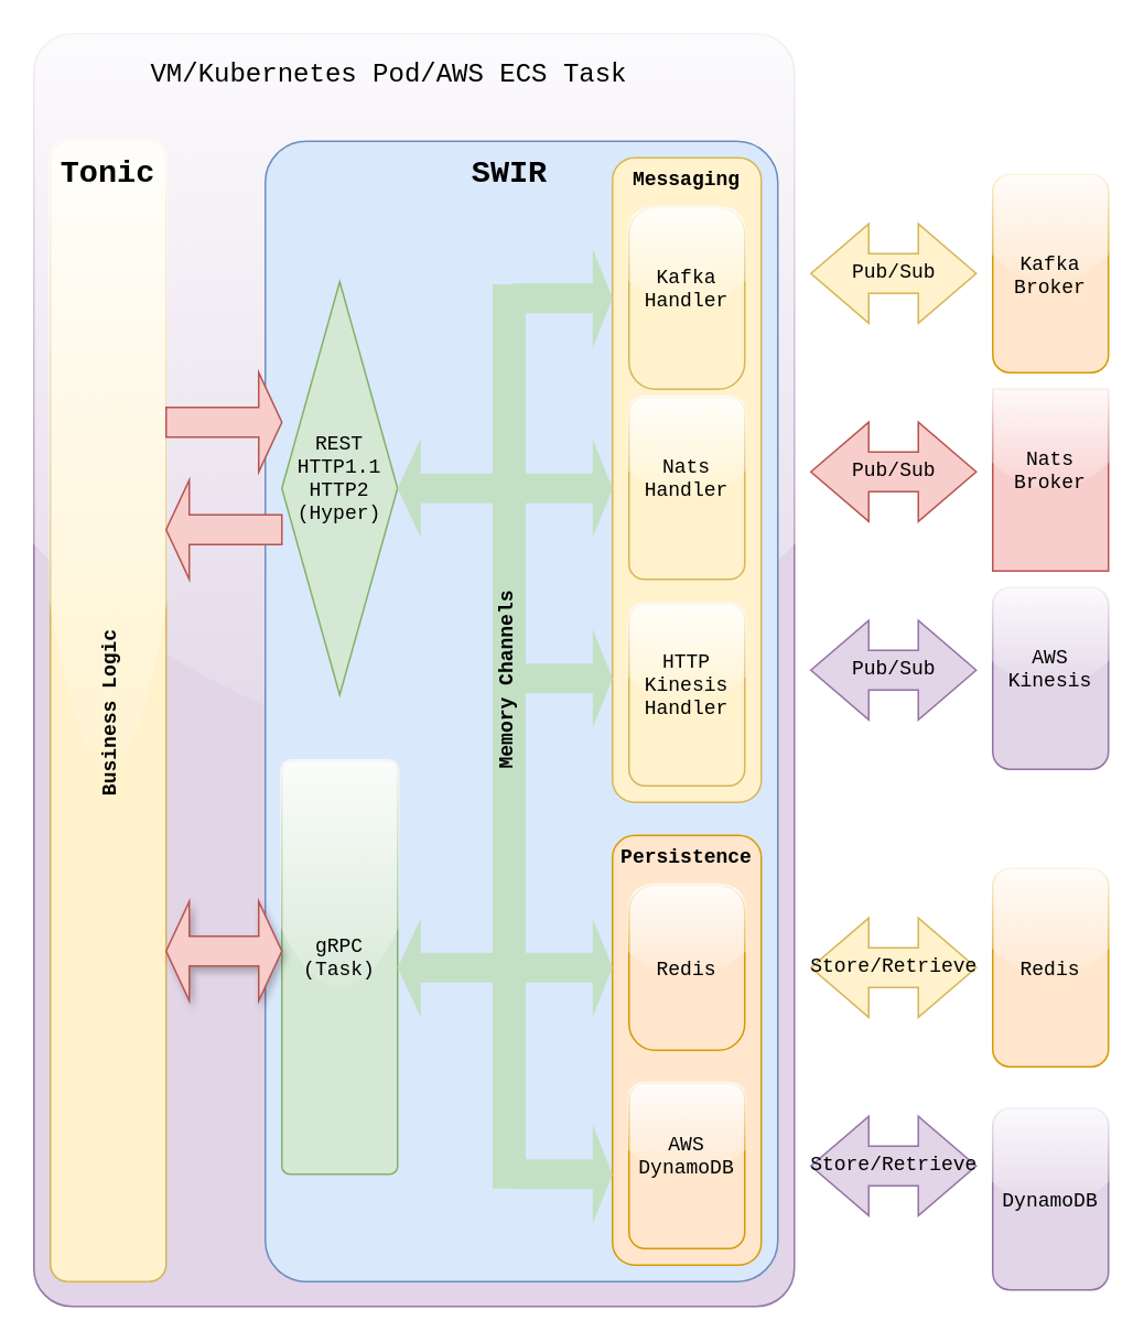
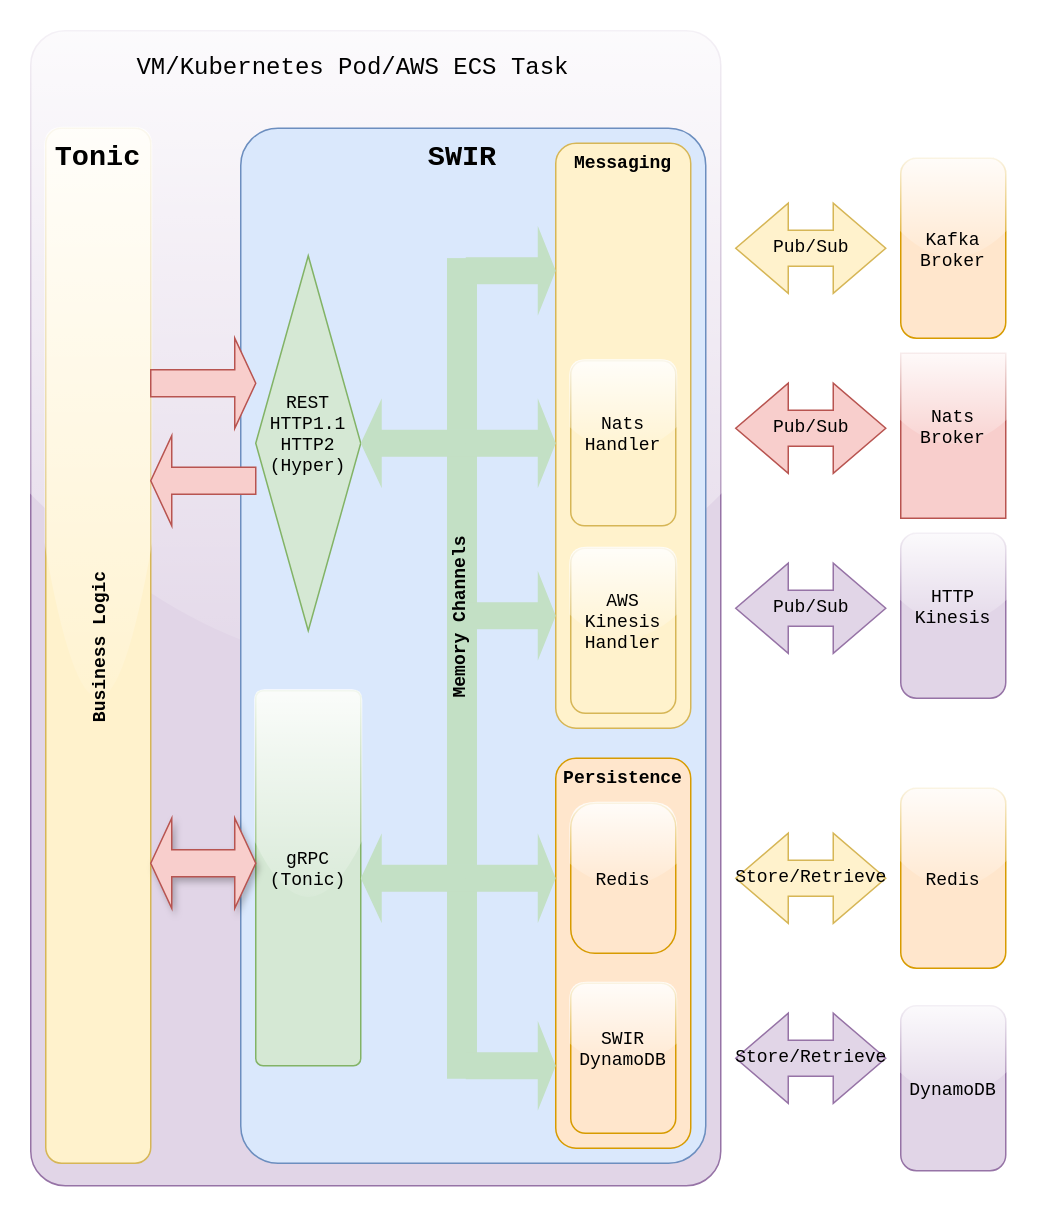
- <mxCell id="8" value="Kafka&#10;Handler&#10;" style="rounded=1;fillColor=#fff2cc;strokeColor=#d6b656;glass=1;arcSize=23;shadow=0;comic=0;fontFamily=Courier New;" parent="1" vertex="1"><mxGeometry x="380" y="125" width="70" height="110" as="geometry" /></mxCell>
- <mxCell id="12" value="AWS&#10;Kinesis&#10;" style="rounded=1;fillColor=#e1d5e7;strokeColor=#9673a6;glass=1;fontFamily=Courier New;" parent="1" vertex="1"><mxGeometry x="600" y="355" width="70" height="110" as="geometry" /></mxCell>
+ <mxCell id="12" value="HTTP&#10;Kinesis&#10;" style="rounded=1;fillColor=#e1d5e7;strokeColor=#9673a6;glass=1;fontFamily=Courier New;" parent="1" vertex="1"><mxGeometry x="600" y="355" width="70" height="110" as="geometry" /></mxCell>
- <mxCell id="15" value="HTTP&#10;Kinesis&#10;Handler&#10;" style="rounded=1;fillColor=#fff2cc;strokeColor=#d6b656;glass=1;arcSize=14;fontFamily=Courier New;" parent="1" vertex="1"><mxGeometry x="380" y="365" width="70" height="110" as="geometry" /></mxCell>
+ <mxCell id="15" value="AWS&#10;Kinesis&#10;Handler&#10;" style="rounded=1;fillColor=#fff2cc;strokeColor=#d6b656;glass=1;arcSize=14;fontFamily=Courier New;" parent="1" vertex="1"><mxGeometry x="380" y="365" width="70" height="110" as="geometry" /></mxCell>
- <mxCell id="7" value="gRPC&#10;(Task)&#10;" style="rounded=1;fillColor=#d5e8d4;strokeColor=#82b366;glass=1;arcSize=7;fontFamily=Courier New;" parent="1" vertex="1"><mxGeometry x="170" y="460" width="70" height="250" as="geometry" /></mxCell>
+ <mxCell id="7" value="gRPC&#10;(Tonic)&#10;" style="rounded=1;fillColor=#d5e8d4;strokeColor=#82b366;glass=1;arcSize=7;fontFamily=Courier New;" parent="1" vertex="1"><mxGeometry x="170" y="460" width="70" height="250" as="geometry" /></mxCell>
- <mxCell id="21" value="AWS&#10;DynamoDB&#10;" style="rounded=1;fillColor=#ffe6cc;strokeColor=#d79b00;glass=1;arcSize=14;fontFamily=Courier New;" parent="1" vertex="1"><mxGeometry x="380" y="655" width="70" height="100" as="geometry" /></mxCell>
+ <mxCell id="21" value="SWIR&#10;DynamoDB&#10;" style="rounded=1;fillColor=#ffe6cc;strokeColor=#d79b00;glass=1;arcSize=14;fontFamily=Courier New;" parent="1" vertex="1"><mxGeometry x="380" y="655" width="70" height="100" as="geometry" /></mxCell>
